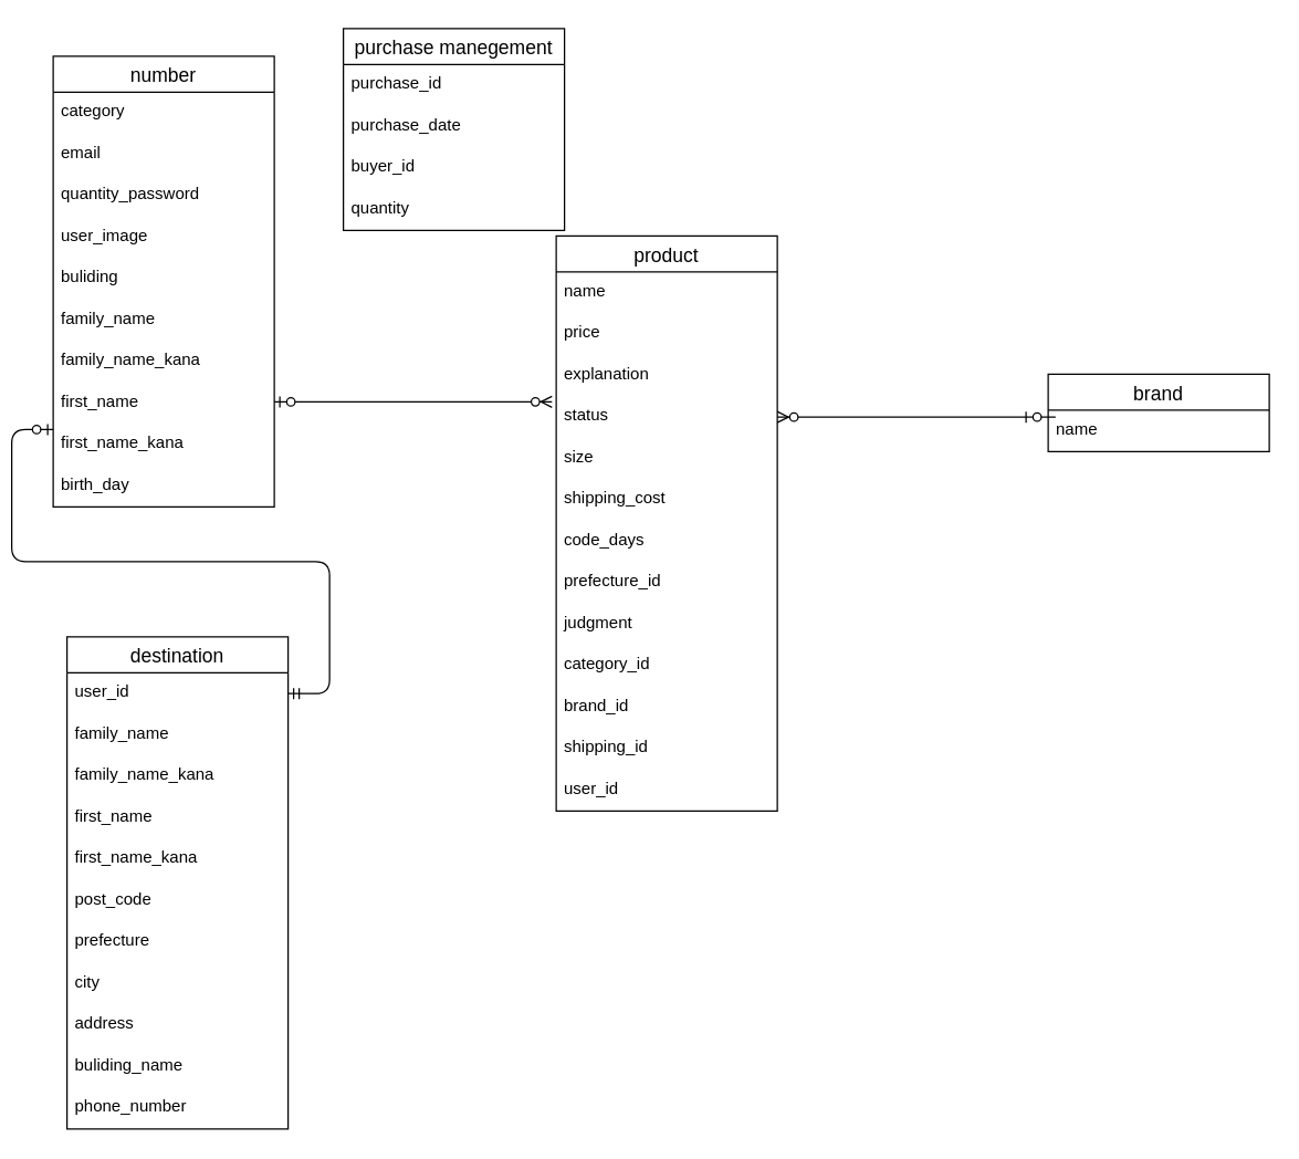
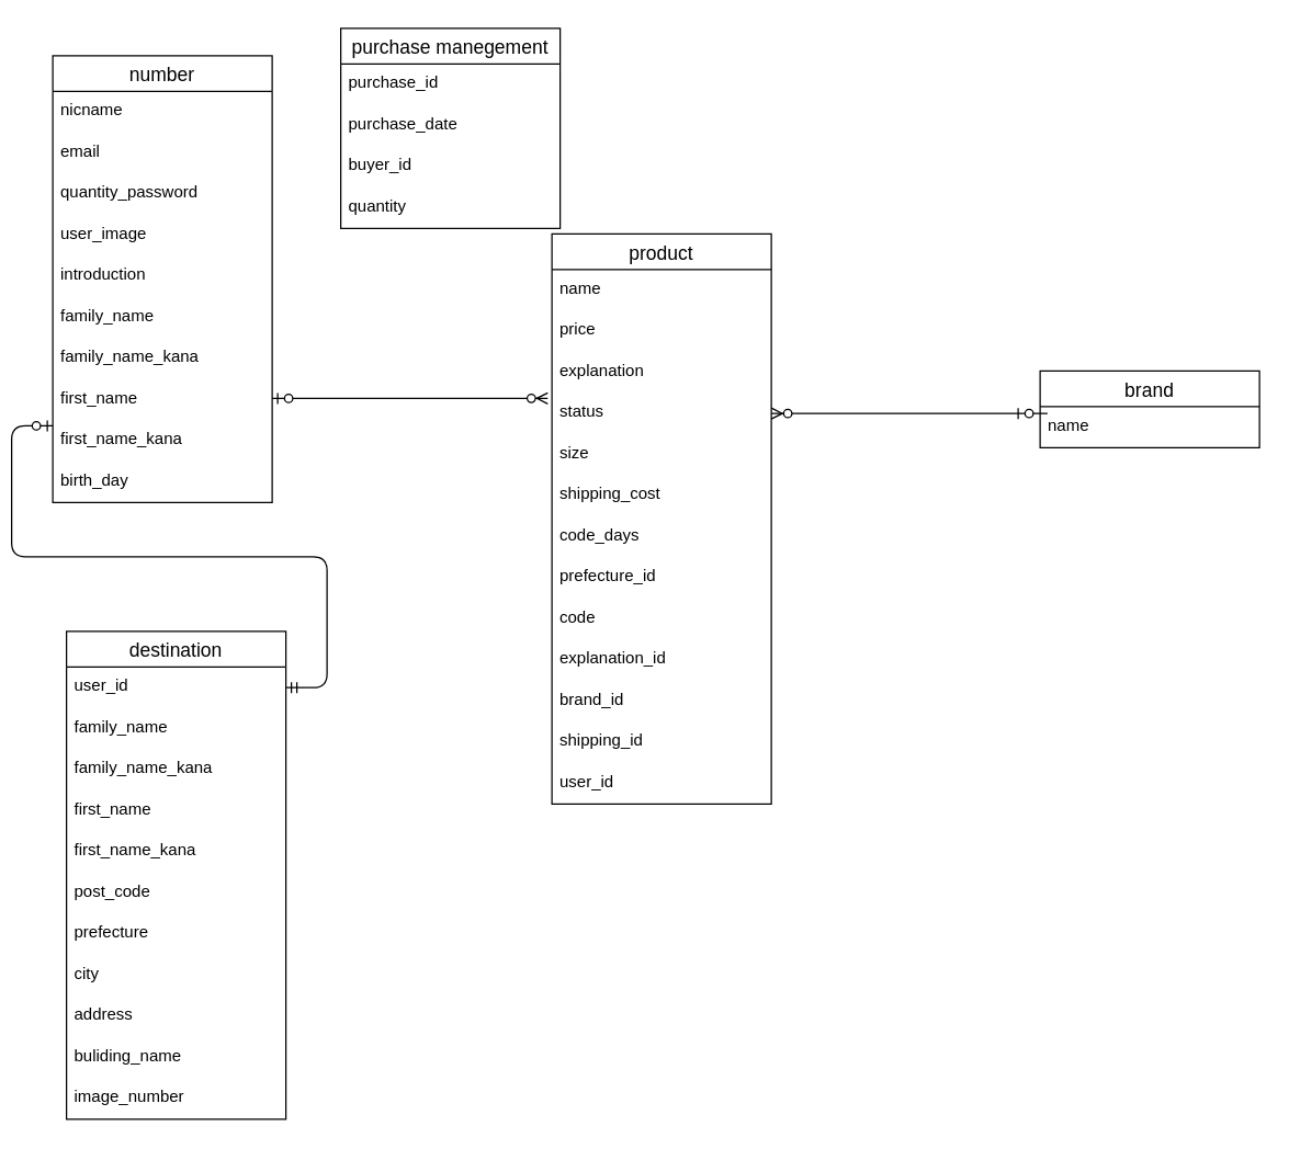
- <mxCell id="3" value="category" style="text;strokeColor=none;fillColor=none;spacingLeft=4;spacingRight=4;overflow=hidden;rotatable=0;points=[[0,0.5],[1,0.5]];portConstraint=eastwest;fontSize=12;" vertex="1" parent="2"><mxGeometry y="26" width="160" height="30" as="geometry" /></mxCell>
+ <mxCell id="3" value="nicname" style="text;strokeColor=none;fillColor=none;spacingLeft=4;spacingRight=4;overflow=hidden;rotatable=0;points=[[0,0.5],[1,0.5]];portConstraint=eastwest;fontSize=12;" vertex="1" parent="2"><mxGeometry y="26" width="160" height="30" as="geometry" /></mxCell>
- <mxCell id="7" value="buliding" style="text;strokeColor=none;fillColor=none;spacingLeft=4;spacingRight=4;overflow=hidden;rotatable=0;points=[[0,0.5],[1,0.5]];portConstraint=eastwest;fontSize=12;" vertex="1" parent="2"><mxGeometry y="146" width="160" height="30" as="geometry" /></mxCell>
+ <mxCell id="7" value="introduction" style="text;strokeColor=none;fillColor=none;spacingLeft=4;spacingRight=4;overflow=hidden;rotatable=0;points=[[0,0.5],[1,0.5]];portConstraint=eastwest;fontSize=12;" vertex="1" parent="2"><mxGeometry y="146" width="160" height="30" as="geometry" /></mxCell>
- <mxCell id="34" value="judgment" style="text;strokeColor=none;fillColor=none;spacingLeft=4;spacingRight=4;overflow=hidden;rotatable=0;points=[[0,0.5],[1,0.5]];portConstraint=eastwest;fontSize=12;" vertex="1" parent="25"><mxGeometry y="266" width="160" height="30" as="geometry" /></mxCell>
+ <mxCell id="34" value="code" style="text;strokeColor=none;fillColor=none;spacingLeft=4;spacingRight=4;overflow=hidden;rotatable=0;points=[[0,0.5],[1,0.5]];portConstraint=eastwest;fontSize=12;" vertex="1" parent="25"><mxGeometry y="266" width="160" height="30" as="geometry" /></mxCell>
- <mxCell id="35" value="category_id" style="text;strokeColor=none;fillColor=none;spacingLeft=4;spacingRight=4;overflow=hidden;rotatable=0;points=[[0,0.5],[1,0.5]];portConstraint=eastwest;fontSize=12;" vertex="1" parent="25"><mxGeometry y="296" width="160" height="30" as="geometry" /></mxCell>
+ <mxCell id="35" value="explanation_id" style="text;strokeColor=none;fillColor=none;spacingLeft=4;spacingRight=4;overflow=hidden;rotatable=0;points=[[0,0.5],[1,0.5]];portConstraint=eastwest;fontSize=12;" vertex="1" parent="25"><mxGeometry y="296" width="160" height="30" as="geometry" /></mxCell>
- <mxCell id="24" value="phone_number" style="text;strokeColor=none;fillColor=none;spacingLeft=4;spacingRight=4;overflow=hidden;rotatable=0;points=[[0,0.5],[1,0.5]];portConstraint=eastwest;fontSize=12;" vertex="1" parent="13"><mxGeometry y="326" width="160" height="30" as="geometry" /></mxCell>
+ <mxCell id="24" value="image_number" style="text;strokeColor=none;fillColor=none;spacingLeft=4;spacingRight=4;overflow=hidden;rotatable=0;points=[[0,0.5],[1,0.5]];portConstraint=eastwest;fontSize=12;" vertex="1" parent="13"><mxGeometry y="326" width="160" height="30" as="geometry" /></mxCell>
